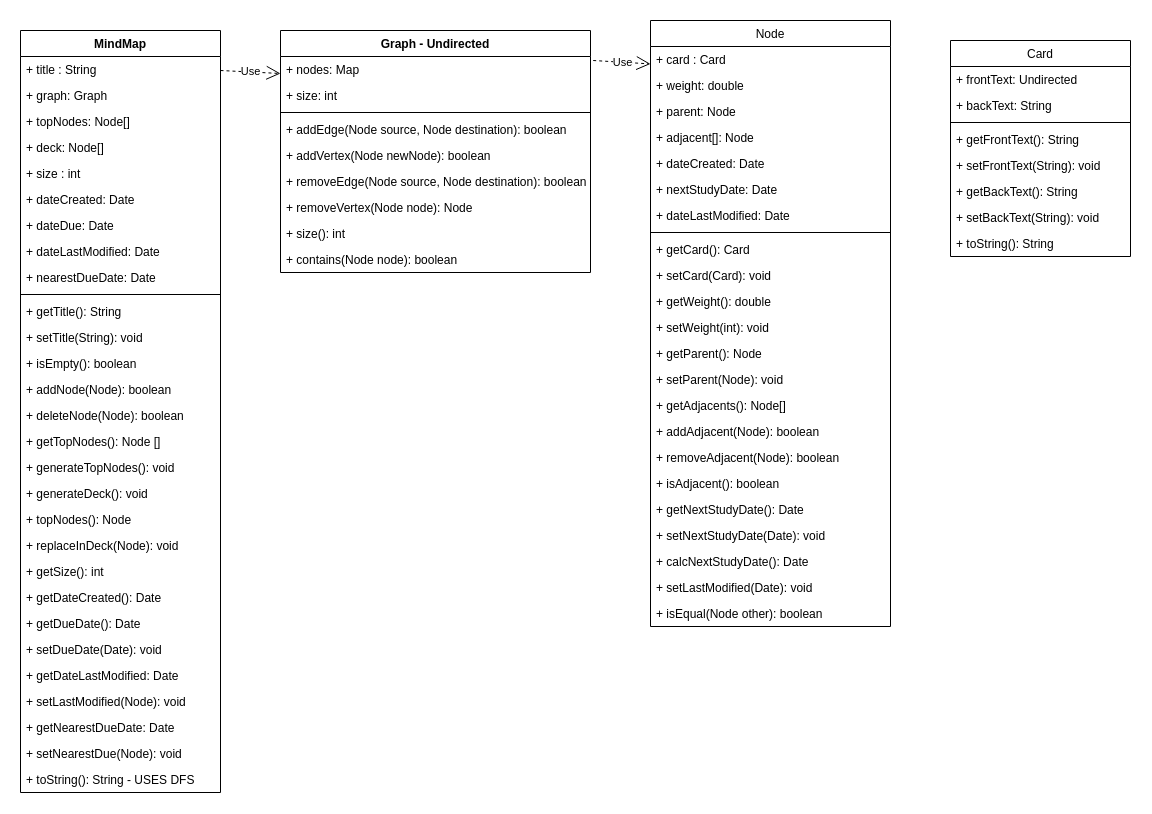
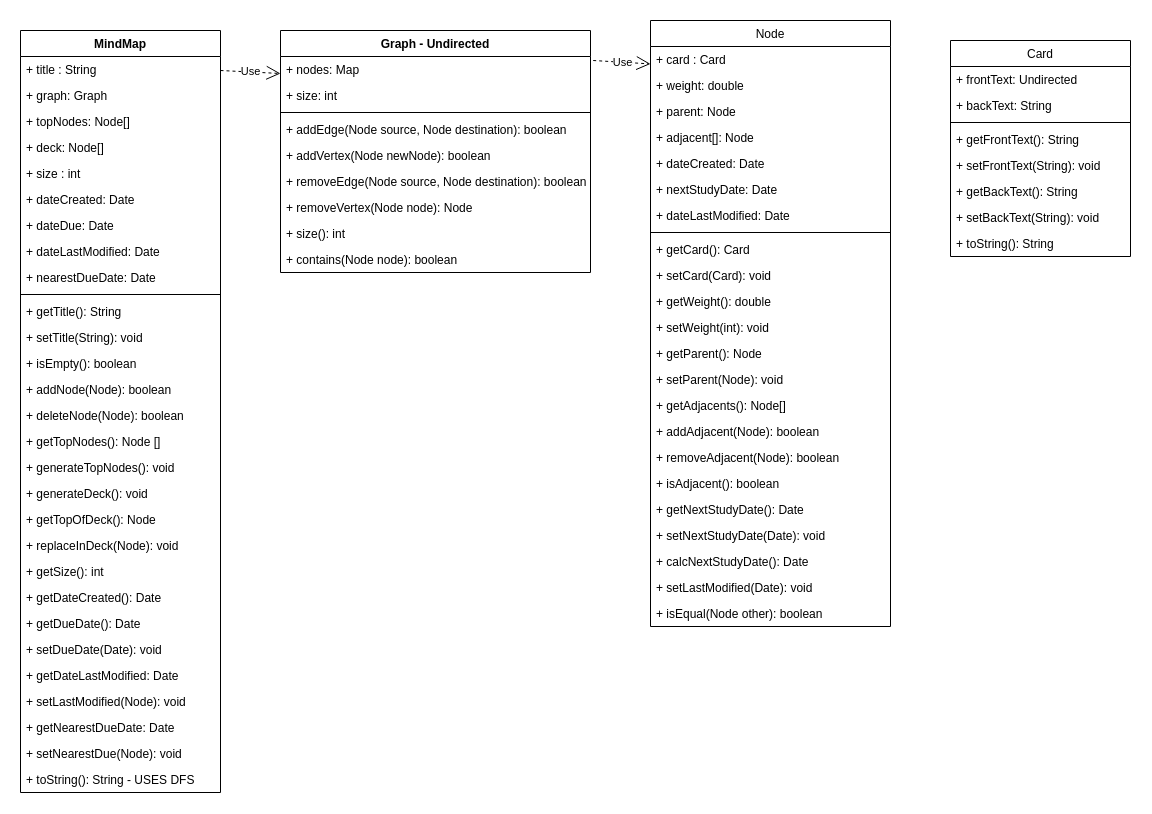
- <mxCell id="54" value="+ topNodes(): Node" style="text;strokeColor=none;fillColor=none;align=left;verticalAlign=top;spacingLeft=4;spacingRight=4;overflow=hidden;rotatable=0;points=[[0,0.5],[1,0.5]];portConstraint=eastwest;" vertex="1" parent="35"><mxGeometry y="476" width="200" height="26" as="geometry" /></mxCell>
+ <mxCell id="54" value="+ getTopOfDeck(): Node" style="text;strokeColor=none;fillColor=none;align=left;verticalAlign=top;spacingLeft=4;spacingRight=4;overflow=hidden;rotatable=0;points=[[0,0.5],[1,0.5]];portConstraint=eastwest;" vertex="1" parent="35"><mxGeometry y="476" width="200" height="26" as="geometry" /></mxCell>
